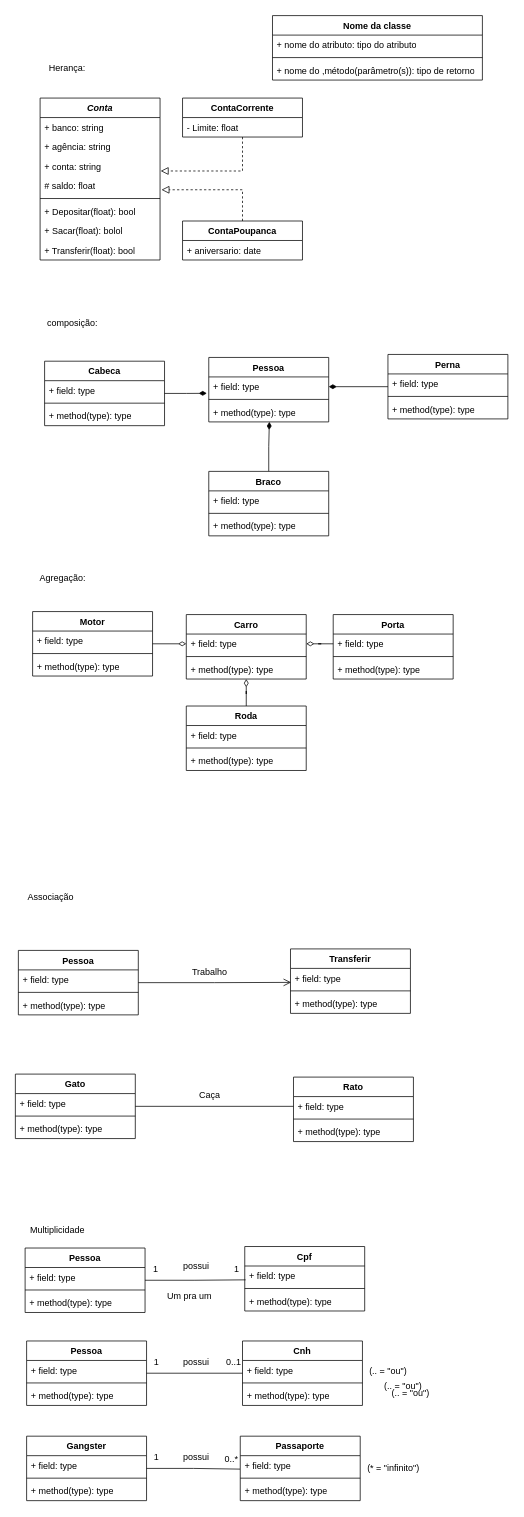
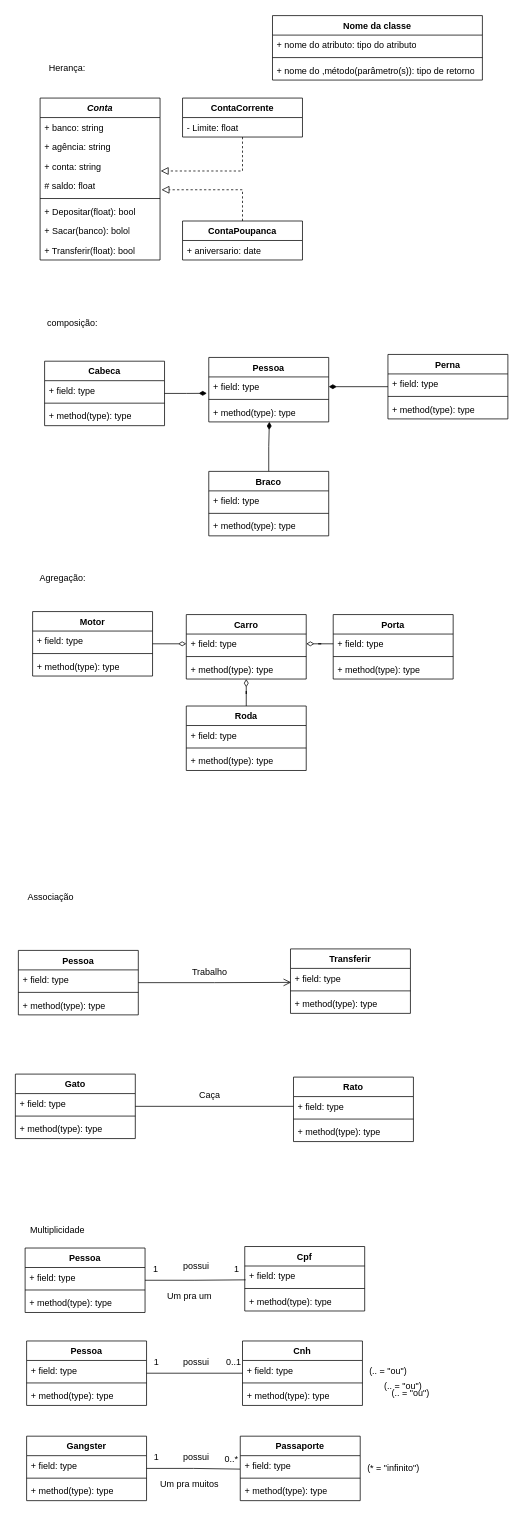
- <mxCell id="13" value="+ Sacar(float): bolol" style="text;strokeColor=none;fillColor=none;align=left;verticalAlign=top;spacingLeft=4;spacingRight=4;overflow=hidden;rotatable=0;points=[[0,0.5],[1,0.5]];portConstraint=eastwest;whiteSpace=wrap;html=1;labelBackgroundColor=none;rounded=0;" vertex="1" parent="6"><mxGeometry y="164" width="160" height="26" as="geometry" /></mxCell>
+ <mxCell id="13" value="+ Sacar(banco): bolol" style="text;strokeColor=none;fillColor=none;align=left;verticalAlign=top;spacingLeft=4;spacingRight=4;overflow=hidden;rotatable=0;points=[[0,0.5],[1,0.5]];portConstraint=eastwest;whiteSpace=wrap;html=1;labelBackgroundColor=none;rounded=0;" vertex="1" parent="6"><mxGeometry y="164" width="160" height="26" as="geometry" /></mxCell>
+ <mxCell id="120" value="Um pra muitos" style="text;html=1;align=center;verticalAlign=middle;resizable=0;points=[];autosize=1;strokeColor=none;fillColor=none;" vertex="1" parent="1"><mxGeometry x="203.5" y="1966" width="96" height="26" as="geometry" /></mxCell>
